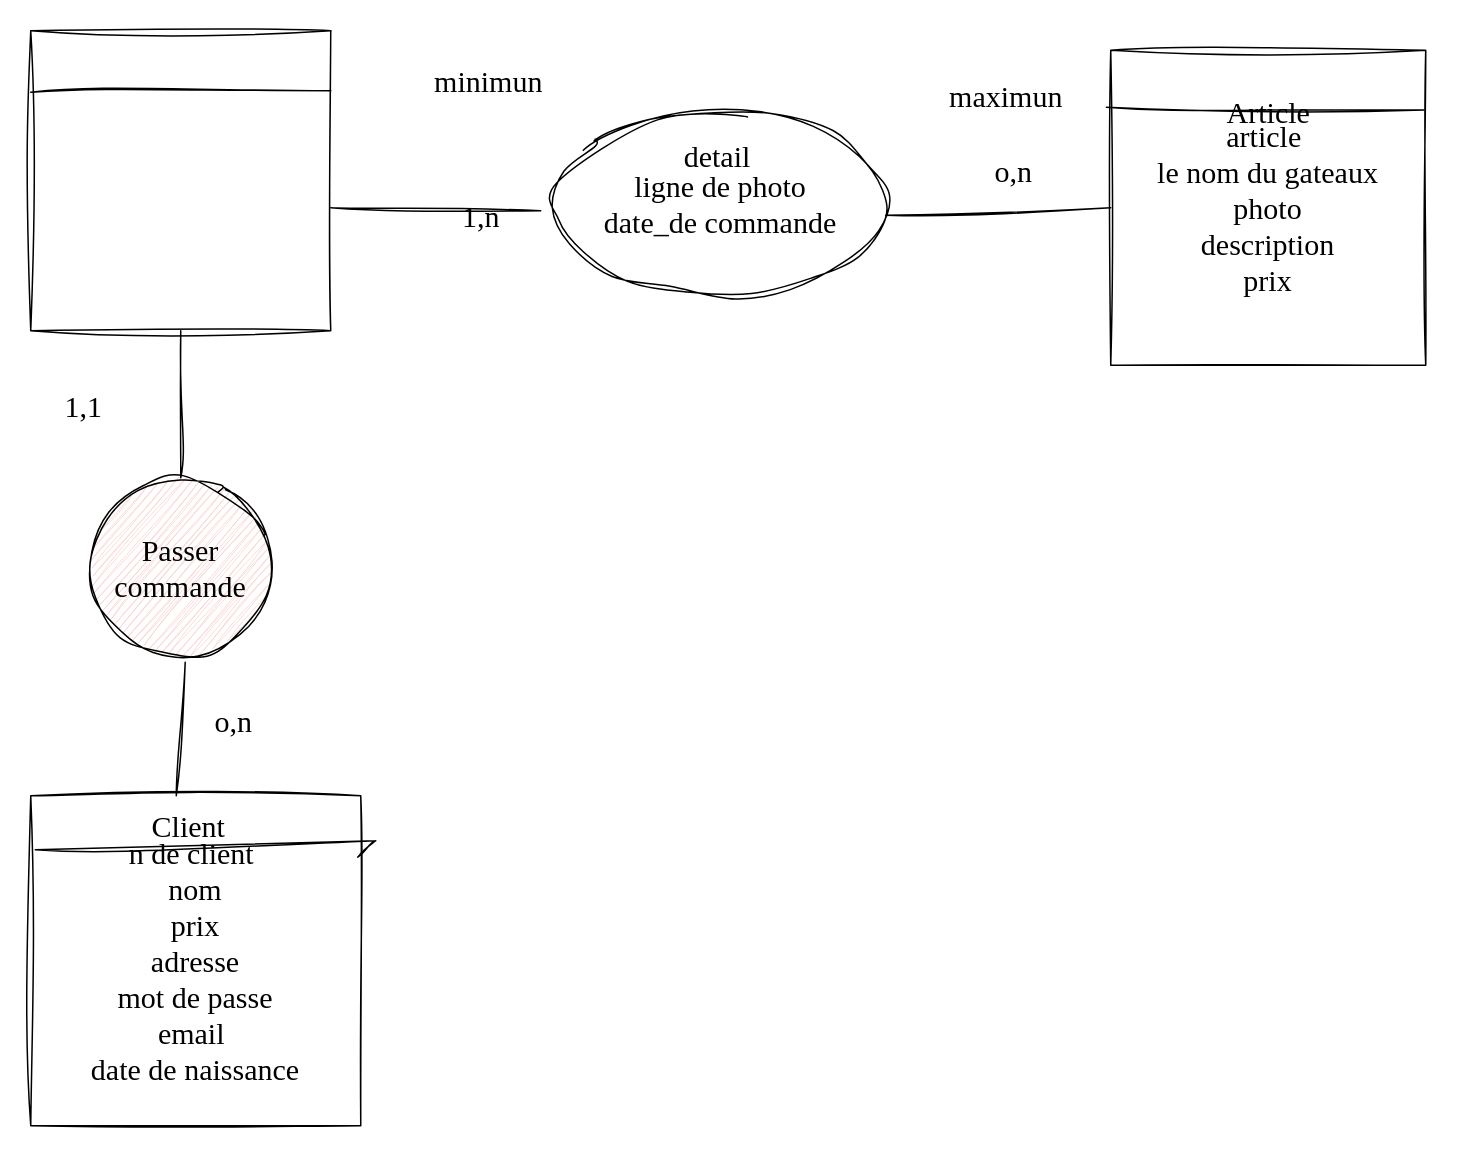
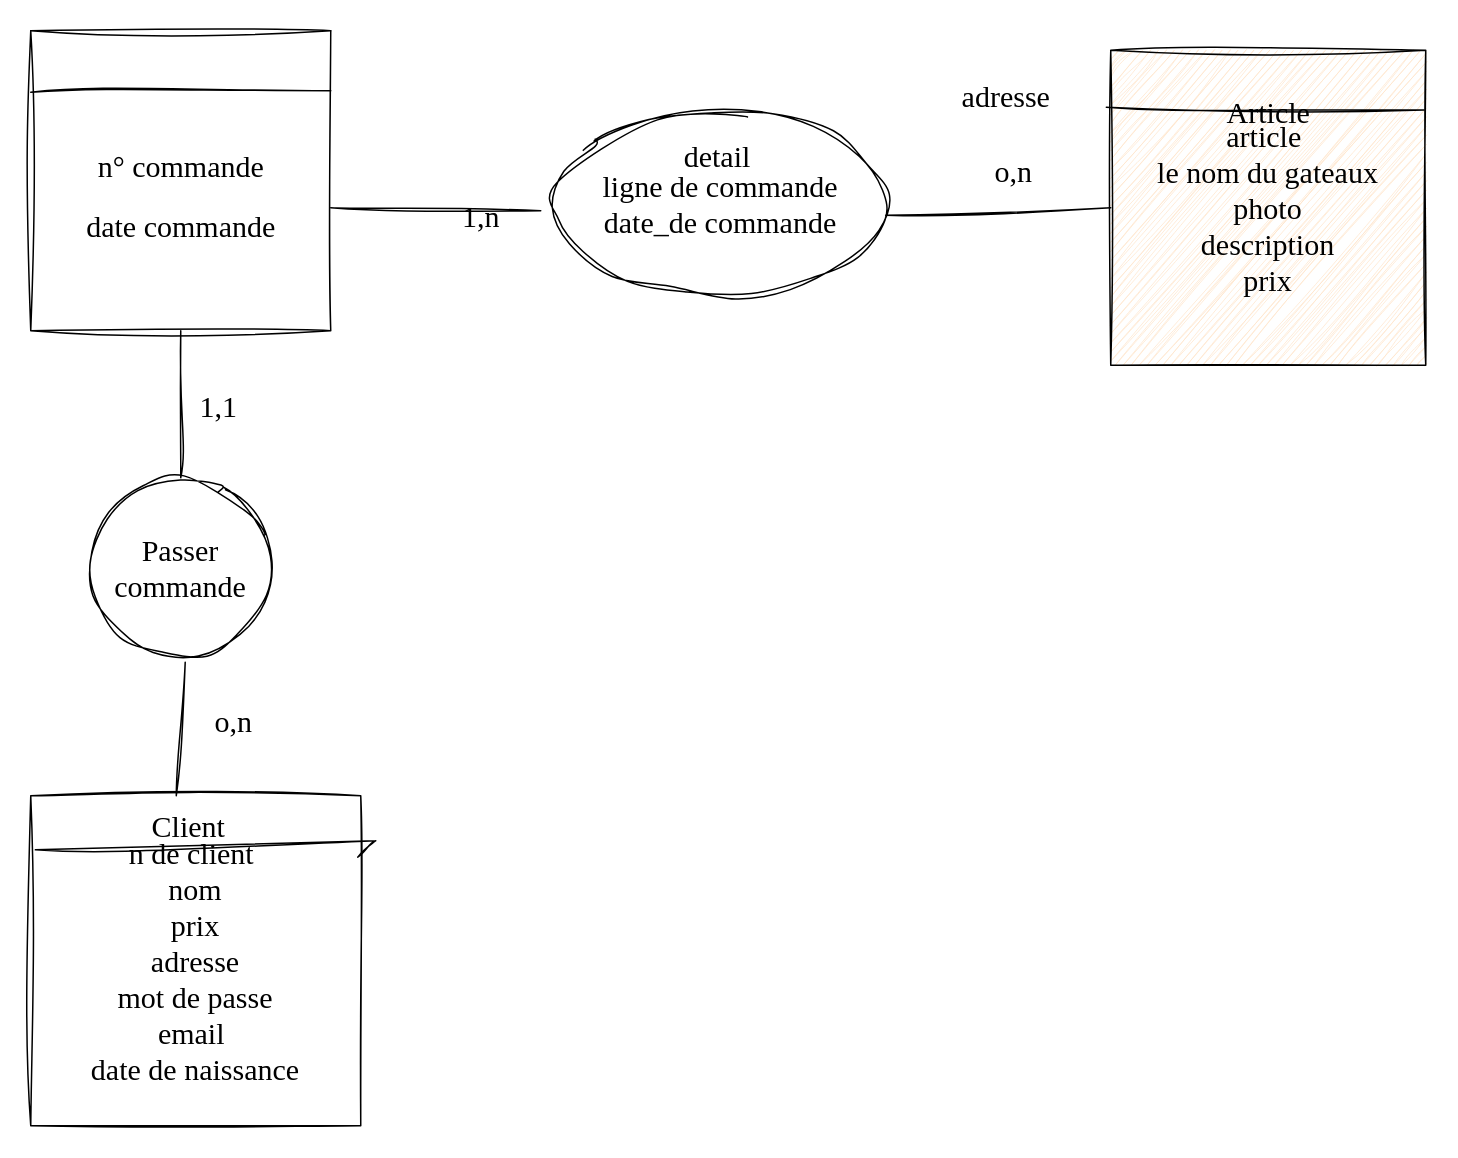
- <mxCell id="23" value="minimun" style="text;html=1;align=center;verticalAlign=middle;resizable=0;points=[];autosize=1;strokeColor=none;fillColor=none;fontSize=20;fontFamily=Architects Daughter;" parent="1" vertex="1"><mxGeometry x="280" y="33" width="90" height="40" as="geometry" /></mxCell>
- <mxCell id="24" value="maximun" style="text;html=1;align=center;verticalAlign=middle;resizable=0;points=[];autosize=1;strokeColor=none;fillColor=none;fontSize=20;fontFamily=Architects Daughter;" parent="1" vertex="1"><mxGeometry x="620" y="43" width="100" height="40" as="geometry" /></mxCell>
+ <mxCell id="24" value="adresse" style="text;html=1;align=center;verticalAlign=middle;resizable=0;points=[];autosize=1;strokeColor=none;fillColor=none;fontSize=20;fontFamily=Architects Daughter;" parent="1" vertex="1"><mxGeometry x="620" y="43" width="100" height="40" as="geometry" /></mxCell>
+ <mxCell id="17" value="n° commande" style="text;html=1;align=center;verticalAlign=middle;resizable=0;points=[];autosize=1;strokeColor=none;fillColor=none;fontSize=20;fontFamily=Architects Daughter;" parent="15" vertex="1"><mxGeometry x="30" y="70" width="140" height="40" as="geometry" /></mxCell>
- <mxCell id="2" value="ligne de photo&lt;br style=&quot;border-color: var(--border-color);&quot;&gt;date_de commande" style="ellipse;whiteSpace=wrap;html=1;sketch=1;hachureGap=4;jiggle=2;curveFitting=1;fontFamily=Architects Daughter;fontSource=https%3A%2F%2Ffonts.googleapis.com%2Fcss%3Ffamily%3DArchitects%2BDaughter;fontSize=20;" parent="1" vertex="1"><mxGeometry x="370" y="73.5" width="220" height="123" as="geometry" /></mxCell>
+ <mxCell id="2" value="ligne de commande&lt;br style=&quot;border-color: var(--border-color);&quot;&gt;date_de commande" style="ellipse;whiteSpace=wrap;html=1;sketch=1;hachureGap=4;jiggle=2;curveFitting=1;fontFamily=Architects Daughter;fontSource=https%3A%2F%2Ffonts.googleapis.com%2Fcss%3Ffamily%3DArchitects%2BDaughter;fontSize=20;" parent="1" vertex="1"><mxGeometry x="370" y="73.5" width="220" height="123" as="geometry" /></mxCell>
- <mxCell id="4" value="article&amp;nbsp;&lt;br&gt;le nom du gateaux&lt;br&gt;photo&lt;br&gt;description&lt;br&gt;prix" style="whiteSpace=wrap;html=1;aspect=fixed;sketch=1;hachureGap=4;jiggle=2;curveFitting=1;fontFamily=Architects Daughter;fontSource=https%3A%2F%2Ffonts.googleapis.com%2Fcss%3Ffamily%3DArchitects%2BDaughter;fontSize=20;" parent="1" vertex="1"><mxGeometry x="740" y="33" width="210" height="210" as="geometry" /></mxCell>
+ <mxCell id="4" value="article&amp;nbsp;&lt;br&gt;le nom du gateaux&lt;br&gt;photo&lt;br&gt;description&lt;br&gt;prix" style="whiteSpace=wrap;html=1;aspect=fixed;sketch=1;hachureGap=4;jiggle=2;curveFitting=1;fontFamily=Architects Daughter;fontSource=https%3A%2F%2Ffonts.googleapis.com%2Fcss%3Ffamily%3DArchitects%2BDaughter;fontSize=20;fillColor=#ffe6cc;" parent="1" vertex="1"><mxGeometry x="740" y="33" width="210" height="210" as="geometry" /></mxCell>
+ <mxCell id="16" value="date commande" style="text;html=1;align=center;verticalAlign=middle;resizable=0;points=[];autosize=1;strokeColor=none;fillColor=none;fontSize=20;fontFamily=Architects Daughter;" parent="15" vertex="1"><mxGeometry x="15" y="110" width="170" height="40" as="geometry" /></mxCell>
- <mxCell id="8" value="1,1" style="text;html=1;align=center;verticalAlign=middle;resizable=0;points=[];autosize=1;strokeColor=none;fillColor=none;fontSize=20;fontFamily=Architects Daughter;" parent="1" vertex="1"><mxGeometry x="40" y="250" width="30" height="40" as="geometry" /></mxCell>
+ <mxCell id="8" value="1,1" style="text;html=1;align=center;verticalAlign=middle;resizable=0;points=[];autosize=1;strokeColor=none;fillColor=none;fontSize=20;fontFamily=Architects Daughter;" parent="1" vertex="1"><mxGeometry x="130" y="250" width="30" height="40" as="geometry" /></mxCell>
- <mxCell id="3" value="Passer commande" style="ellipse;whiteSpace=wrap;html=1;aspect=fixed;sketch=1;hachureGap=4;jiggle=2;curveFitting=1;fontFamily=Architects Daughter;fontSource=https%3A%2F%2Ffonts.googleapis.com%2Fcss%3Ffamily%3DArchitects%2BDaughter;fontSize=20;fillColor=#f8cecc;" parent="1" vertex="1"><mxGeometry x="60" y="318" width="120" height="120" as="geometry" /></mxCell>
+ <mxCell id="3" value="Passer commande" style="ellipse;whiteSpace=wrap;html=1;aspect=fixed;sketch=1;hachureGap=4;jiggle=2;curveFitting=1;fontFamily=Architects Daughter;fontSource=https%3A%2F%2Ffonts.googleapis.com%2Fcss%3Ffamily%3DArchitects%2BDaughter;fontSize=20;" parent="1" vertex="1"><mxGeometry x="60" y="318" width="120" height="120" as="geometry" /></mxCell>
